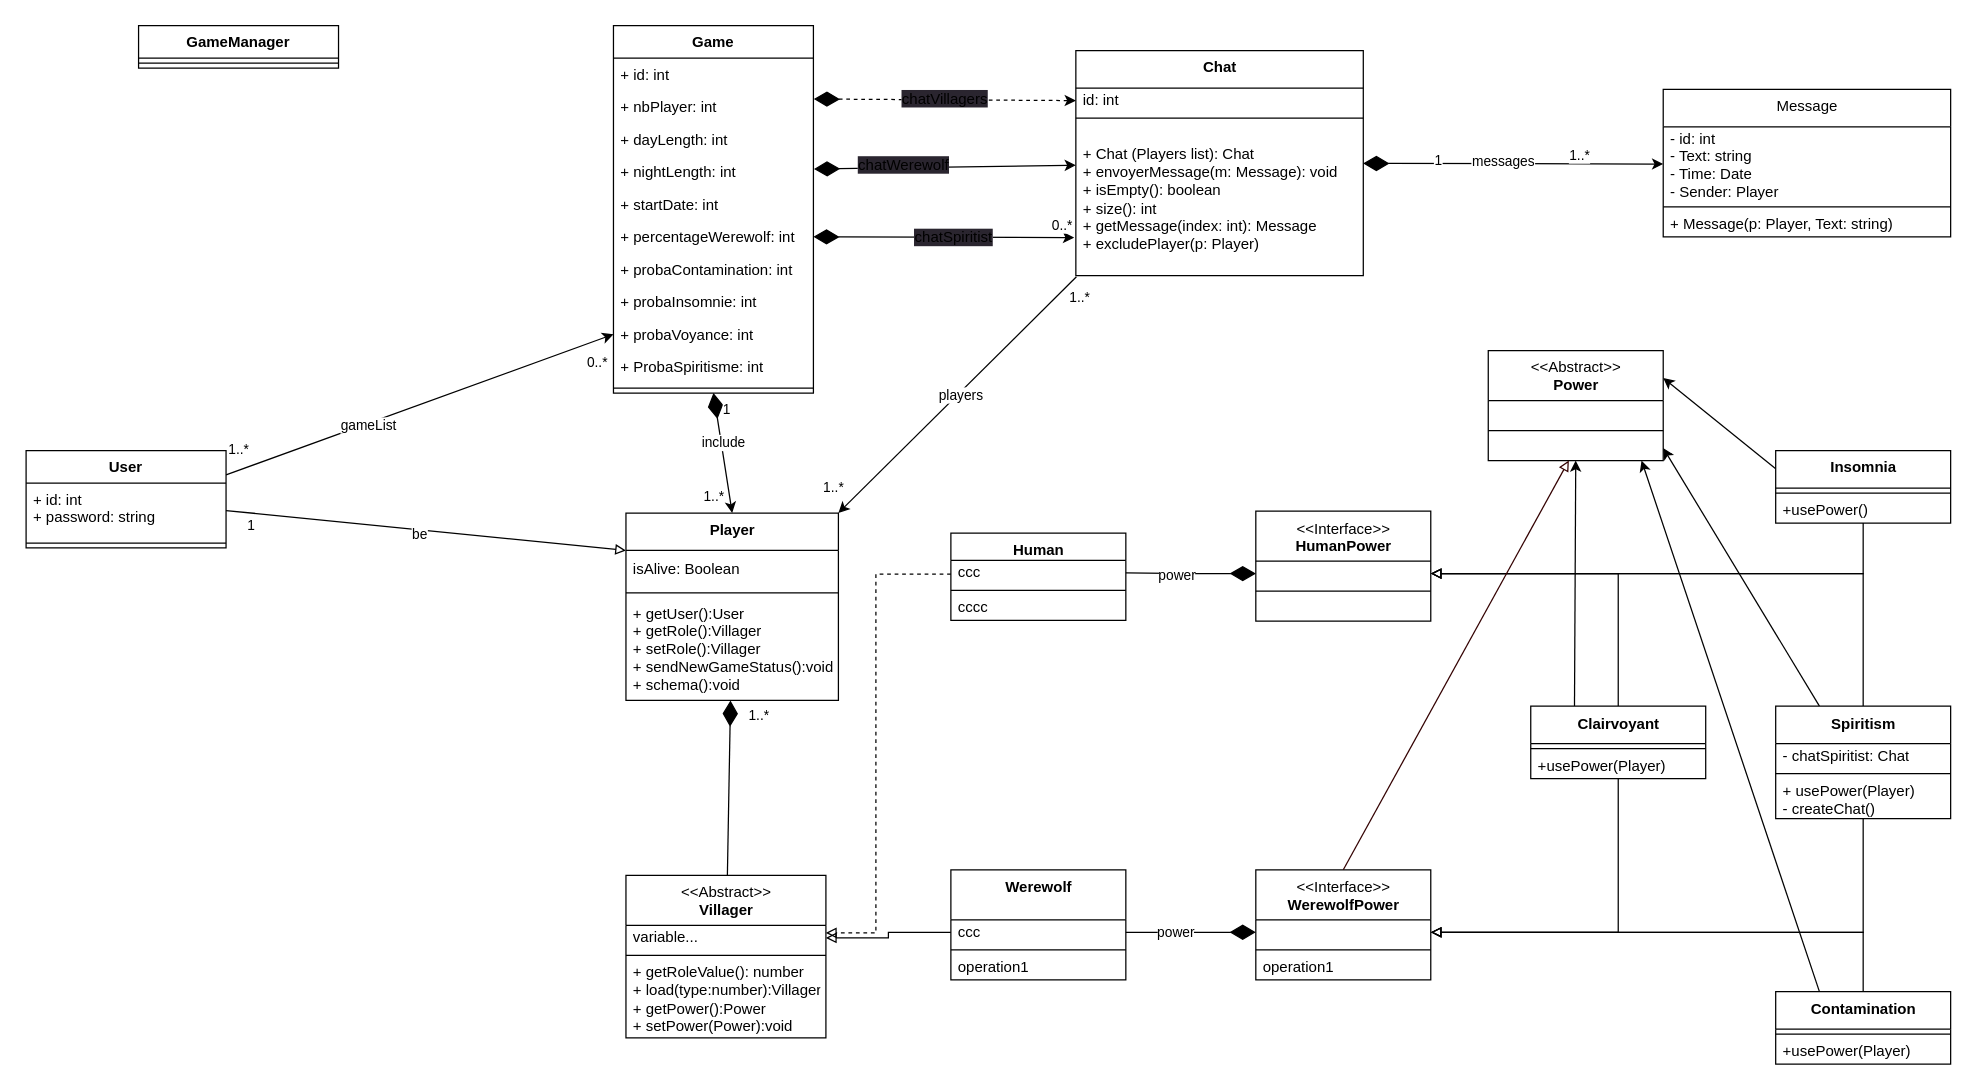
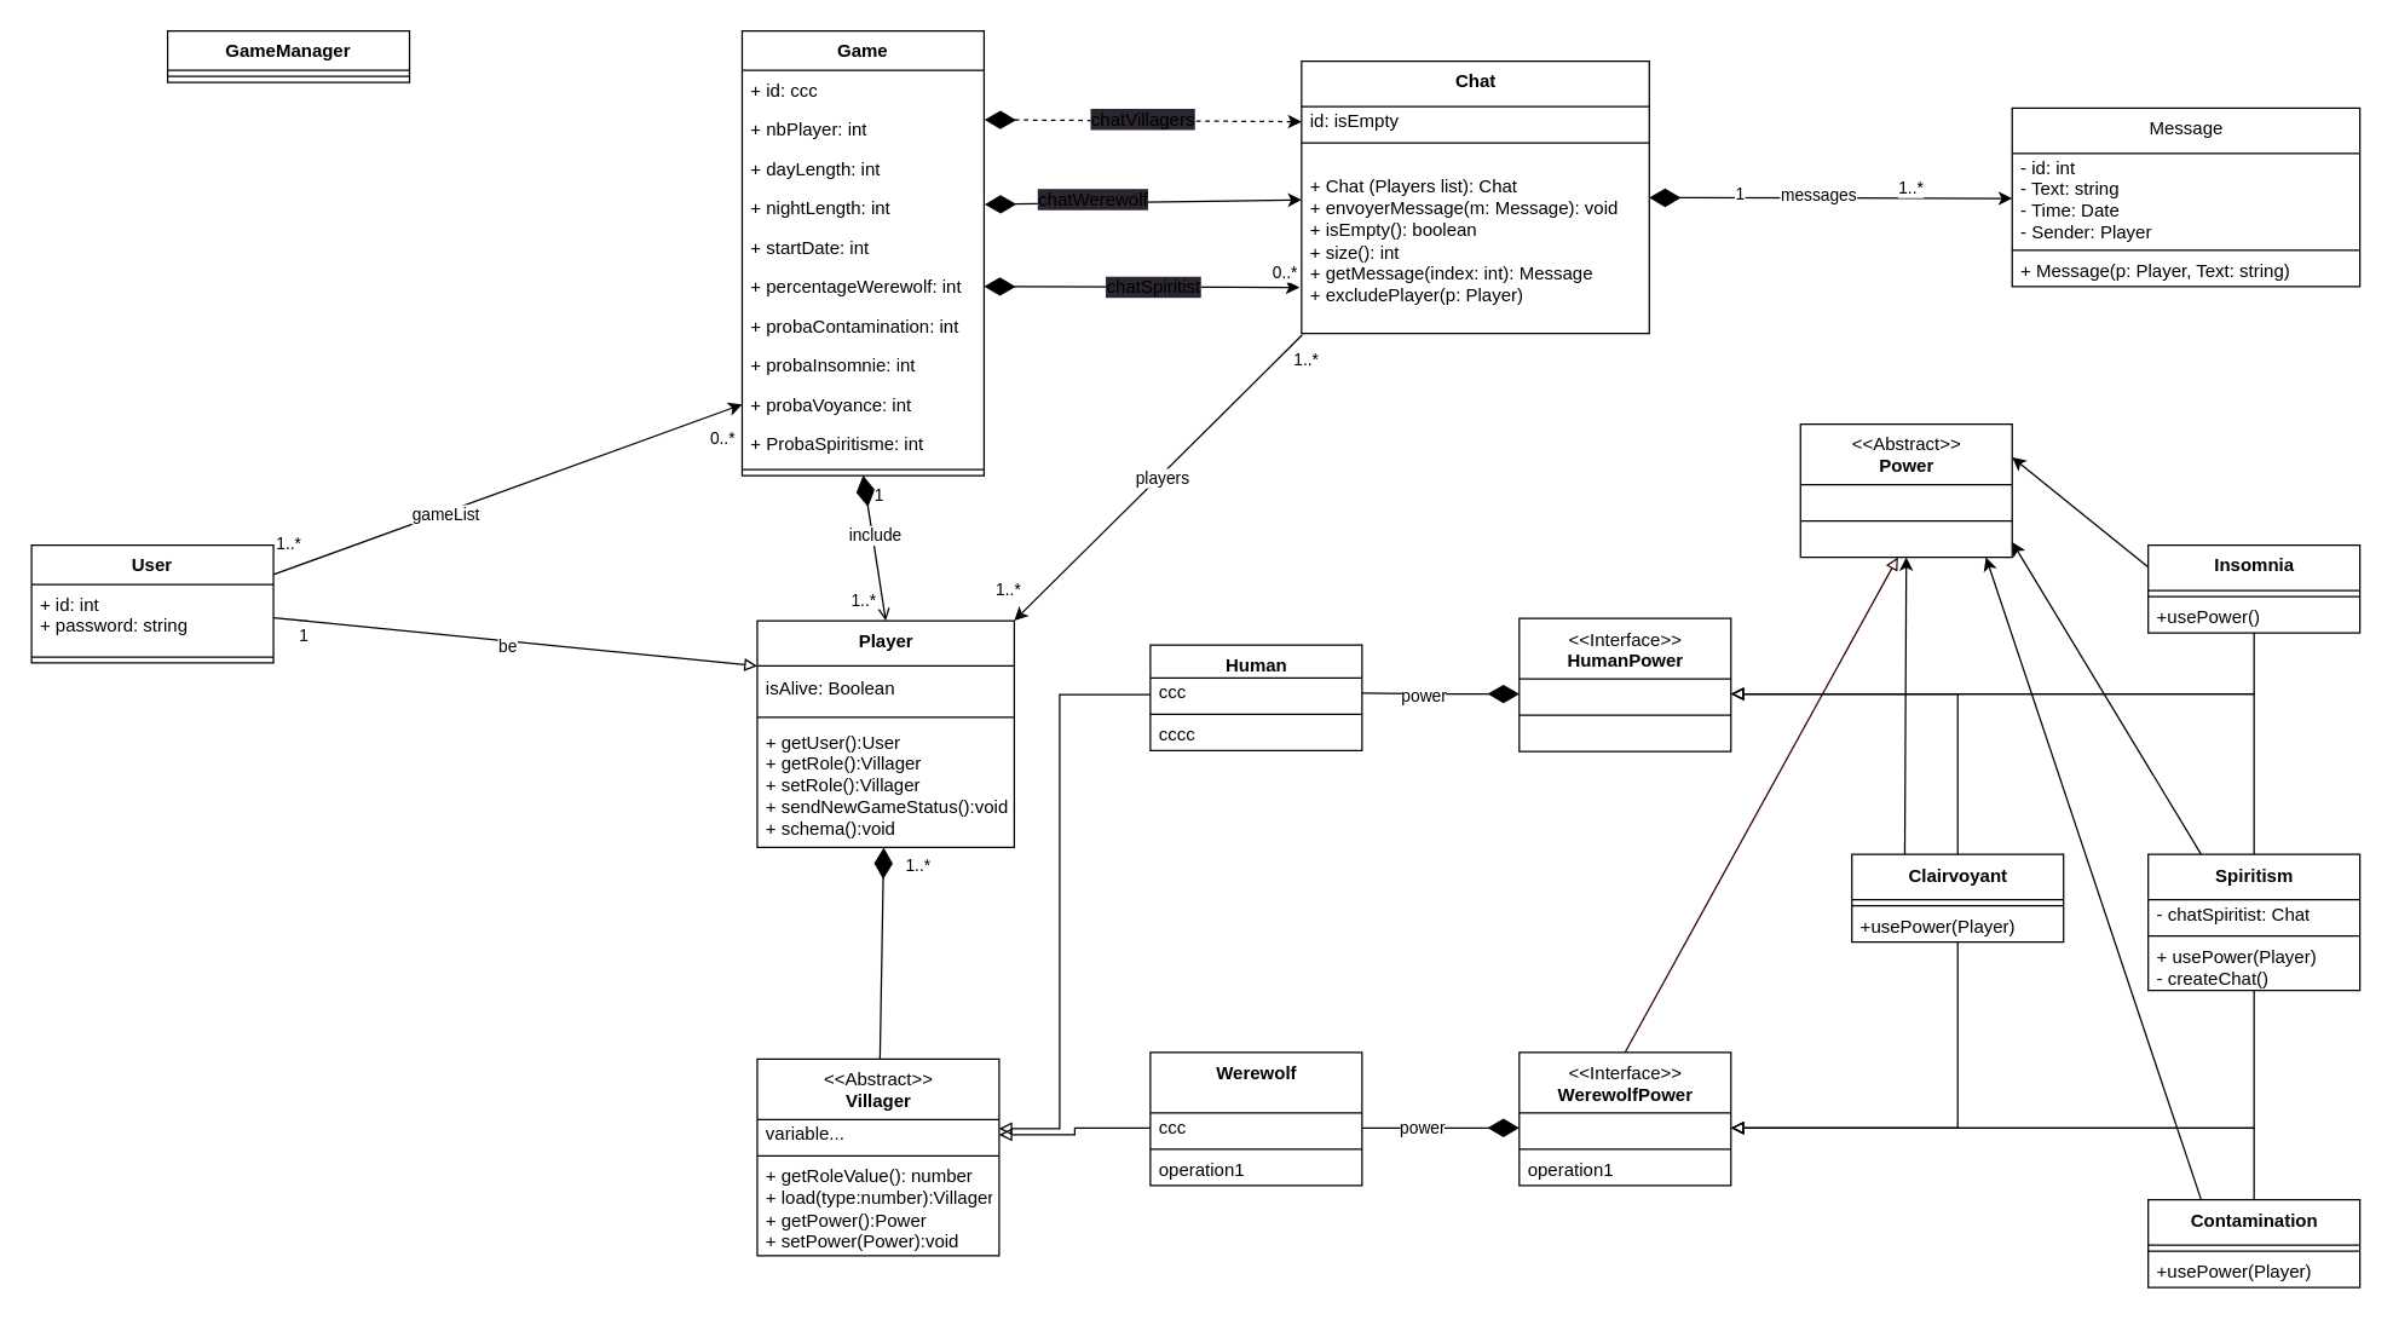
- <mxCell id="10" value="+ id: int" style="text;strokeColor=none;fillColor=none;align=left;verticalAlign=top;spacingLeft=4;spacingRight=4;overflow=hidden;rotatable=0;points=[[0,0.5],[1,0.5]];portConstraint=eastwest;" parent="9" vertex="1"><mxGeometry y="26" width="160" height="26" as="geometry" /></mxCell>
+ <mxCell id="10" value="+ id: ccc" style="text;strokeColor=none;fillColor=none;align=left;verticalAlign=top;spacingLeft=4;spacingRight=4;overflow=hidden;rotatable=0;points=[[0,0.5],[1,0.5]];portConstraint=eastwest;" parent="9" vertex="1"><mxGeometry y="26" width="160" height="26" as="geometry" /></mxCell>
- <mxCell id="41" value="id: int" style="text;html=1;strokeColor=none;fillColor=none;align=left;verticalAlign=middle;spacingLeft=4;spacingRight=4;overflow=hidden;rotatable=0;points=[[0,0.5],[1,0.5]];portConstraint=eastwest;" parent="40" vertex="1"><mxGeometry y="30" width="230" height="20" as="geometry" /></mxCell>
+ <mxCell id="41" value="id: isEmpty" style="text;html=1;strokeColor=none;fillColor=none;align=left;verticalAlign=middle;spacingLeft=4;spacingRight=4;overflow=hidden;rotatable=0;points=[[0,0.5],[1,0.5]];portConstraint=eastwest;" parent="40" vertex="1"><mxGeometry y="30" width="230" height="20" as="geometry" /></mxCell>
- <mxCell id="2" value="" style="endArrow=classic;html=1;exitX=0.5;exitY=1;exitDx=0;exitDy=0;startArrow=diamondThin;startFill=1;endSize=6;startSize=18;entryX=0.5;entryY=0;entryDx=0;entryDy=0;" parent="1" source="9" target="59" edge="1"><mxGeometry relative="1" as="geometry"><mxPoint x="557.06" y="353" as="sourcePoint" /><mxPoint x="560" y="460" as="targetPoint" /></mxGeometry></mxCell>
+ <mxCell id="2" value="" style="endArrow=open;html=1;exitX=0.5;exitY=1;exitDx=0;exitDy=0;startArrow=diamondThin;startFill=1;endSize=6;startSize=18;entryX=0.5;entryY=0;entryDx=0;entryDy=0;" parent="1" source="9" target="59" edge="1"><mxGeometry relative="1" as="geometry"><mxPoint x="557.06" y="353" as="sourcePoint" /><mxPoint x="560" y="460" as="targetPoint" /></mxGeometry></mxCell>
- <mxCell id="98" style="edgeStyle=orthogonalEdgeStyle;rounded=0;jumpStyle=none;jumpSize=16;html=1;startArrow=none;startFill=0;endArrow=block;endFill=0;startSize=18;endSize=6;elbow=vertical;dashed=1;" parent="1" source="99" target="81" edge="1"><mxGeometry relative="1" as="geometry"><mxPoint x="660" y="720" as="targetPoint" /><Array as="points"><mxPoint x="700" y="459" /><mxPoint x="700" y="746" /></Array></mxGeometry></mxCell>
+ <mxCell id="98" style="edgeStyle=orthogonalEdgeStyle;rounded=0;jumpStyle=none;jumpSize=16;html=1;startArrow=none;startFill=0;endArrow=block;endFill=0;startSize=18;endSize=6;elbow=vertical;" parent="1" source="99" target="81" edge="1"><mxGeometry relative="1" as="geometry"><mxPoint x="660" y="720" as="targetPoint" /><Array as="points"><mxPoint x="700" y="459" /><mxPoint x="700" y="746" /></Array></mxGeometry></mxCell>
